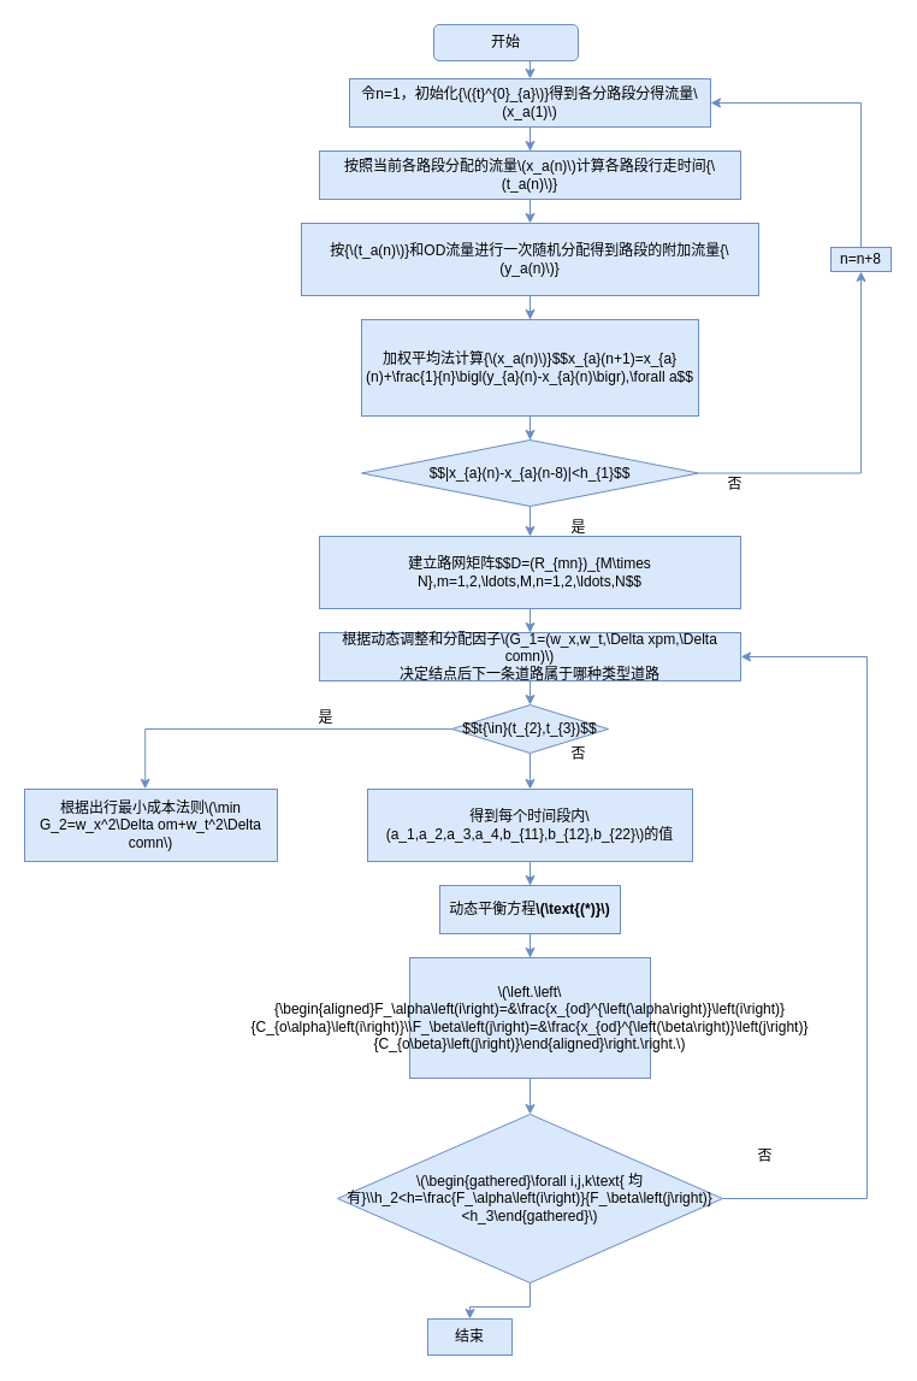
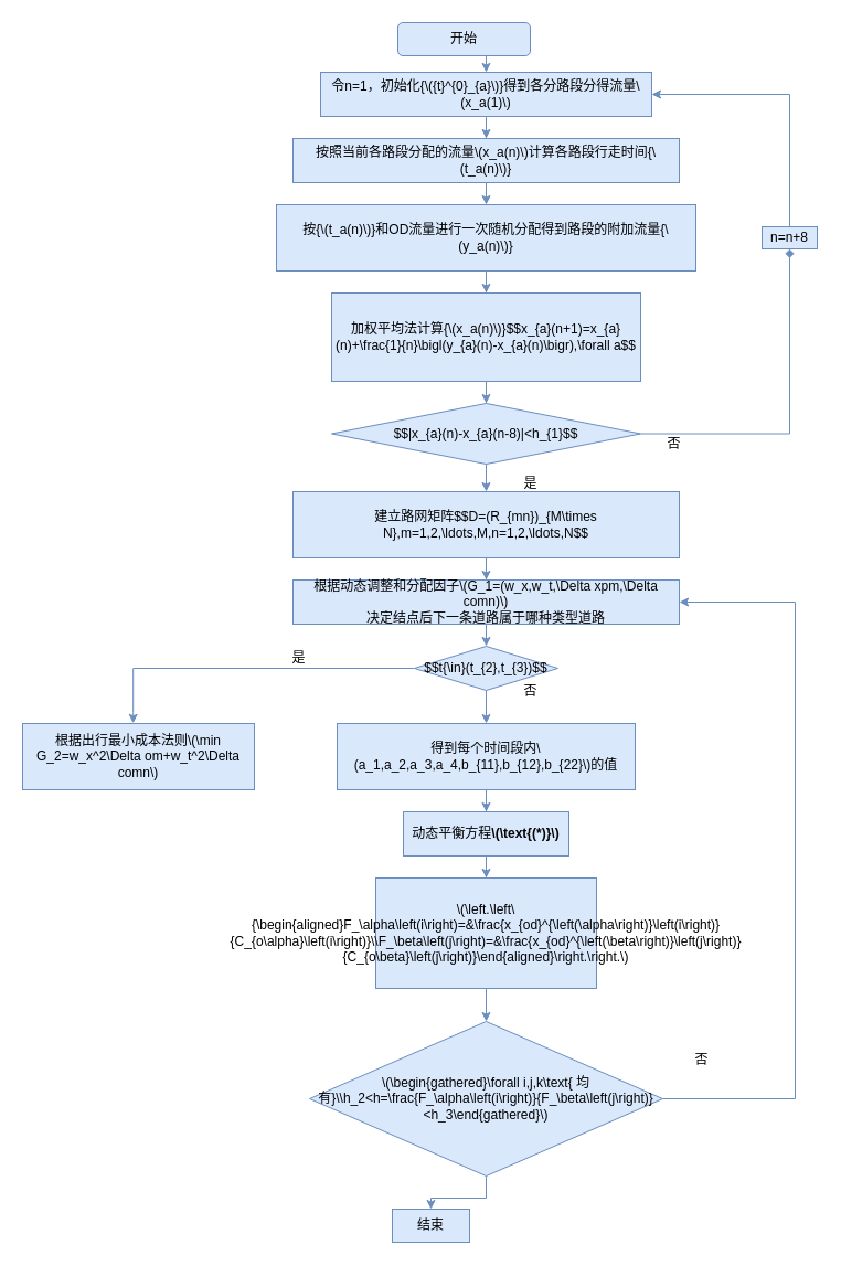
- <mxCell id="13" style="edgeStyle=orthogonalEdgeStyle;rounded=0;orthogonalLoop=1;jettySize=auto;html=1;exitX=1;exitY=0.5;exitDx=0;exitDy=0;entryX=0.5;entryY=1;entryDx=0;entryDy=0;fillColor=#dae8fc;strokeColor=#6c8ebf;" edge="1" parent="1" source="14" target="32"><mxGeometry relative="1" as="geometry" /></mxCell>
+ <mxCell id="13" style="edgeStyle=orthogonalEdgeStyle;rounded=0;orthogonalLoop=1;jettySize=auto;html=1;exitX=1;exitY=0.5;exitDx=0;exitDy=0;entryX=0.5;entryY=1;entryDx=0;entryDy=0;fillColor=#dae8fc;strokeColor=#6c8ebf;endArrow=diamond;" edge="1" parent="1" source="14" target="32"><mxGeometry relative="1" as="geometry" /></mxCell>
